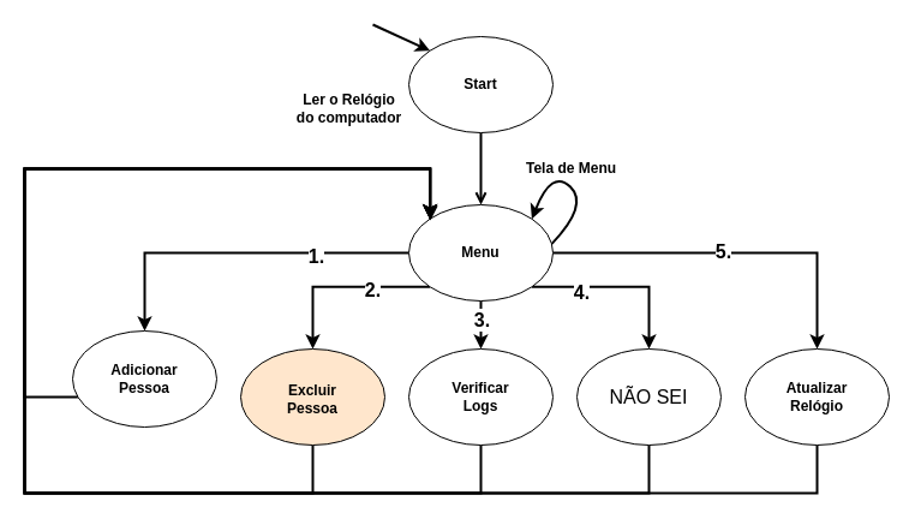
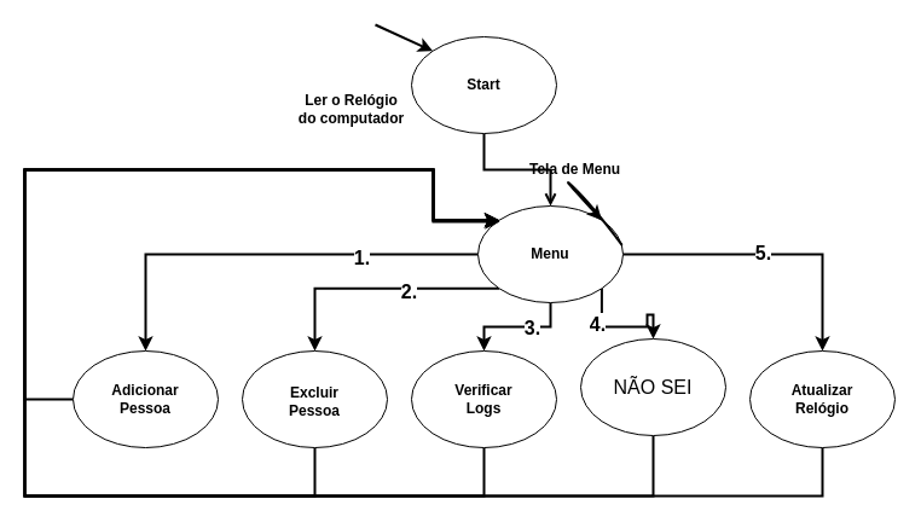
- <mxCell id="16" value="&lt;span&gt;Menu&lt;/span&gt;" style="ellipse;whiteSpace=wrap;html=1;fontStyle=1" vertex="1" parent="1"><mxGeometry x="340" y="170" width="120" height="80" as="geometry" /></mxCell>
+ <mxCell id="16" value="&lt;span&gt;Menu&lt;/span&gt;" style="ellipse;whiteSpace=wrap;html=1;fontStyle=1" vertex="1" parent="1"><mxGeometry x="395" y="170" width="120" height="80" as="geometry" /></mxCell>
- <mxCell id="20" value="&lt;div&gt;Adicionar &lt;br&gt;&lt;/div&gt;&lt;div&gt;Pessoa&lt;br&gt;&lt;/div&gt;" style="ellipse;whiteSpace=wrap;html=1;fontStyle=1" vertex="1" parent="1"><mxGeometry x="60" y="275" width="120" height="80" as="geometry" /></mxCell>
+ <mxCell id="20" value="&lt;div&gt;Adicionar &lt;br&gt;&lt;/div&gt;&lt;div&gt;Pessoa&lt;br&gt;&lt;/div&gt;" style="ellipse;whiteSpace=wrap;html=1;fontStyle=1" vertex="1" parent="1"><mxGeometry x="60" y="290" width="120" height="80" as="geometry" /></mxCell>
- <mxCell id="22" value="&lt;div&gt;&lt;font style=&quot;font-size: 12px;&quot;&gt;Excluir&lt;br&gt;&lt;/font&gt;&lt;/div&gt;&lt;div style=&quot;font-size: 12px;&quot;&gt;Pessoa&lt;br&gt;&lt;/div&gt;" style="ellipse;whiteSpace=wrap;html=1;fontSize=16;fontStyle=1;fillColor=#ffe6cc;" vertex="1" parent="1"><mxGeometry x="200" y="290" width="120" height="80" as="geometry" /></mxCell>
+ <mxCell id="22" value="&lt;div&gt;&lt;font style=&quot;font-size: 12px;&quot;&gt;Excluir&lt;br&gt;&lt;/font&gt;&lt;/div&gt;&lt;div style=&quot;font-size: 12px;&quot;&gt;Pessoa&lt;br&gt;&lt;/div&gt;" style="ellipse;whiteSpace=wrap;html=1;fontSize=16;fontStyle=1" vertex="1" parent="1"><mxGeometry x="200" y="290" width="120" height="80" as="geometry" /></mxCell>
- <mxCell id="26" value="NÃO SEI" style="ellipse;whiteSpace=wrap;html=1;fontSize=16;" vertex="1" parent="1"><mxGeometry x="480" y="290" width="120" height="80" as="geometry" /></mxCell>
+ <mxCell id="26" value="NÃO SEI" style="ellipse;whiteSpace=wrap;html=1;fontSize=16;" vertex="1" parent="1"><mxGeometry x="480" y="280" width="120" height="80" as="geometry" /></mxCell>
